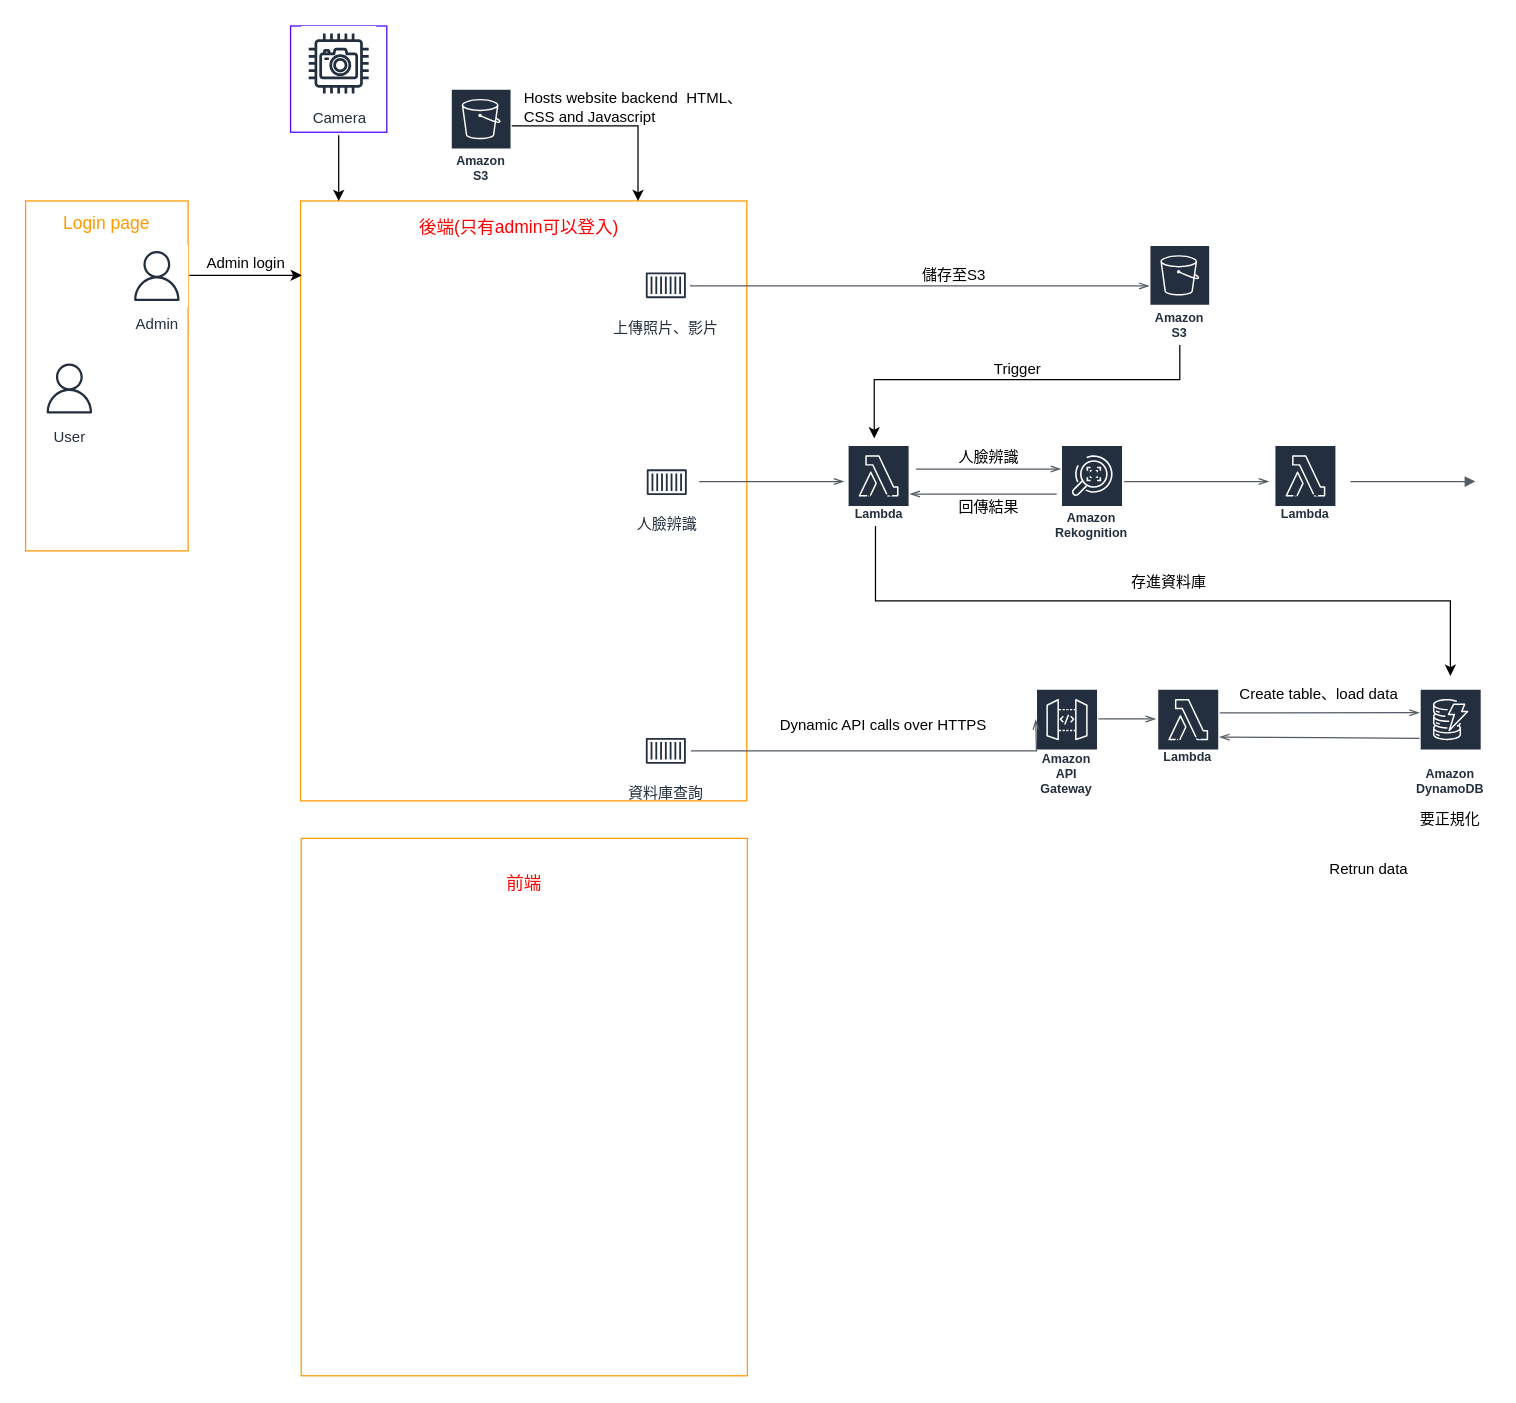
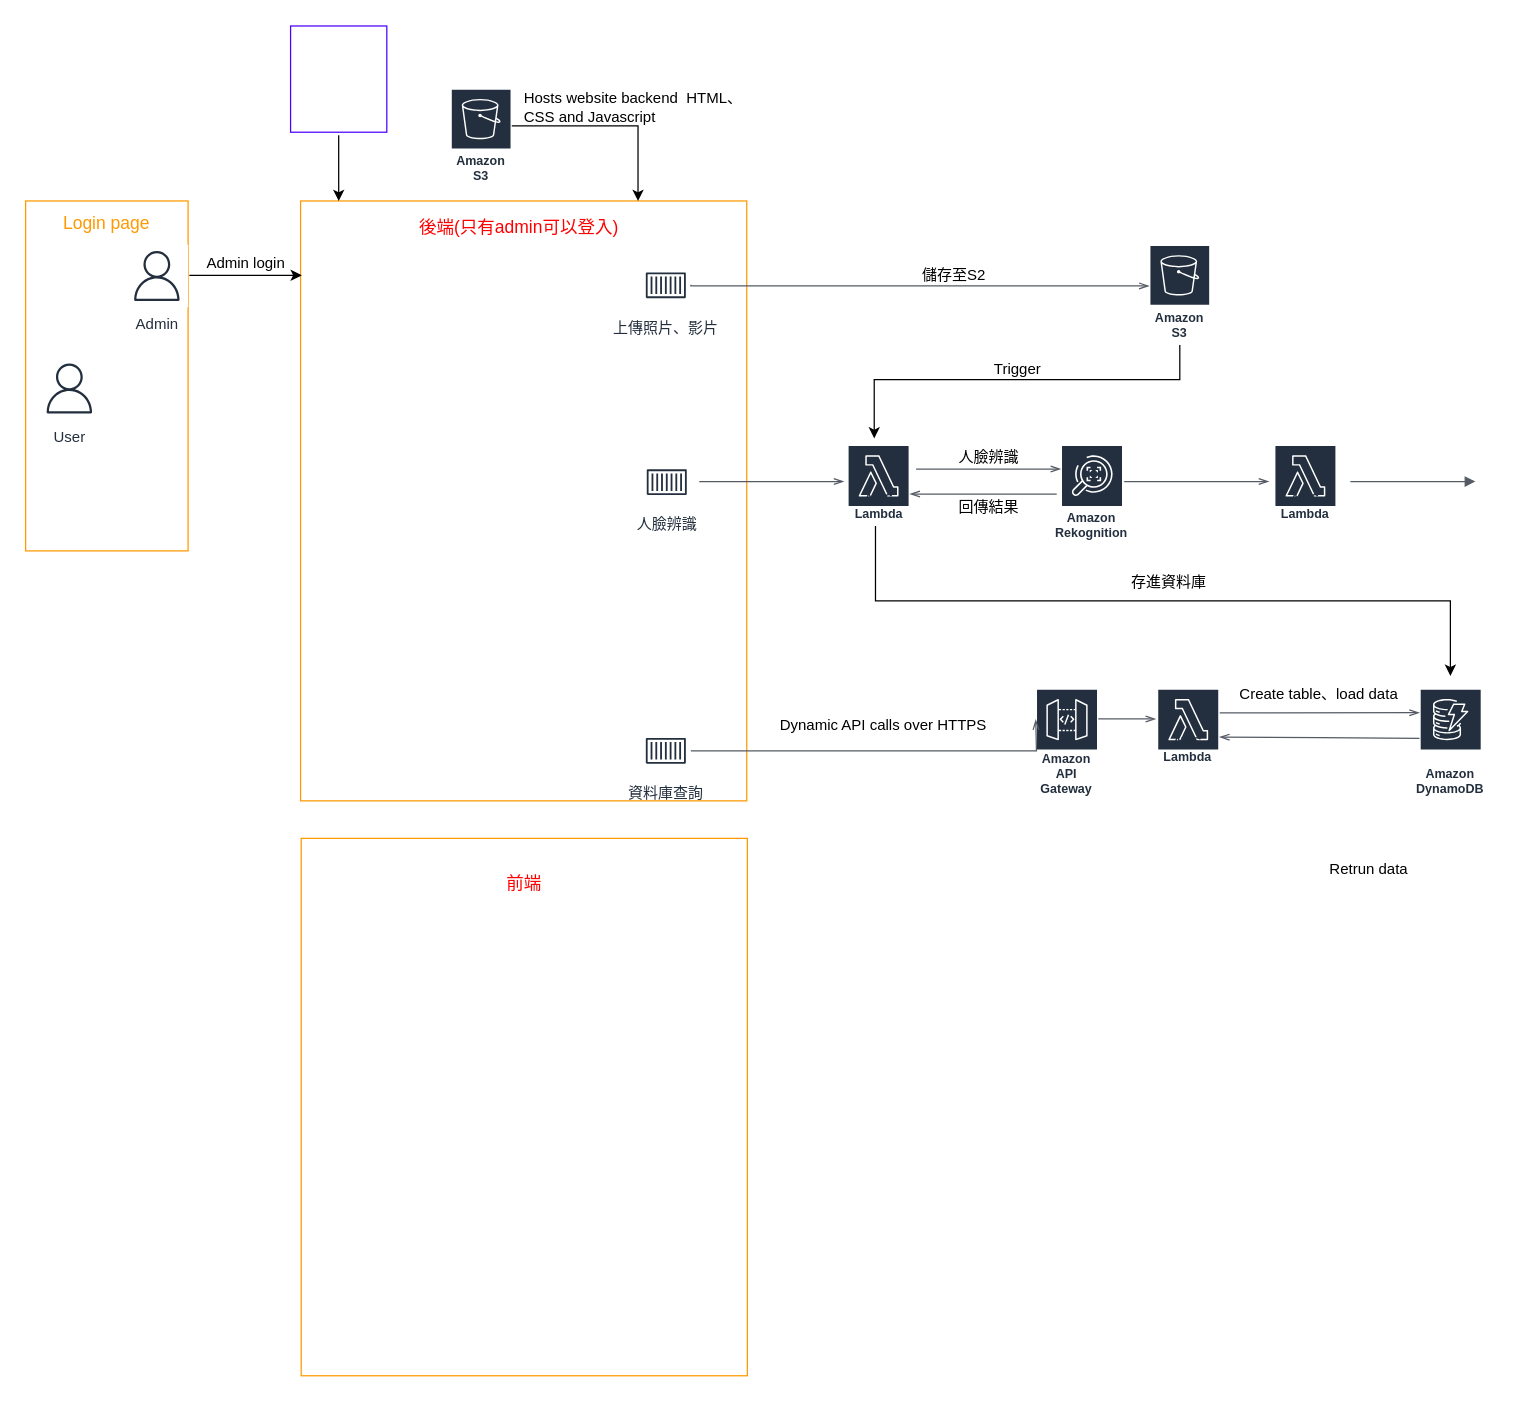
- <mxCell id="48" value="Camera" style="sketch=0;outlineConnect=0;fontColor=#232F3E;gradientColor=none;strokeColor=#232F3E;fillColor=#ffffff;dashed=0;verticalLabelPosition=bottom;verticalAlign=top;align=center;html=1;fontSize=12;fontStyle=0;aspect=fixed;shape=mxgraph.aws4.resourceIcon;resIcon=mxgraph.aws4.camera;" vertex="1" parent="1"><mxGeometry x="240.5" y="20" width="60" height="60" as="geometry" /></mxCell>
- <mxCell id="30" value="儲存至S3" style="text;html=1;strokeColor=none;fillColor=none;align=center;verticalAlign=middle;whiteSpace=wrap;rounded=0;" parent="1" vertex="1"><mxGeometry x="677.5" y="205" width="170" height="30" as="geometry" /></mxCell>
+ <mxCell id="30" value="儲存至S2" style="text;html=1;strokeColor=none;fillColor=none;align=center;verticalAlign=middle;whiteSpace=wrap;rounded=0;" parent="1" vertex="1"><mxGeometry x="677.5" y="205" width="170" height="30" as="geometry" /></mxCell>
- <mxCell id="18" value="要正規化" style="text;html=1;strokeColor=none;fillColor=none;align=center;verticalAlign=middle;whiteSpace=wrap;rounded=0;" parent="1" vertex="1"><mxGeometry x="1130.25" y="640" width="60" height="30" as="geometry" /></mxCell>
